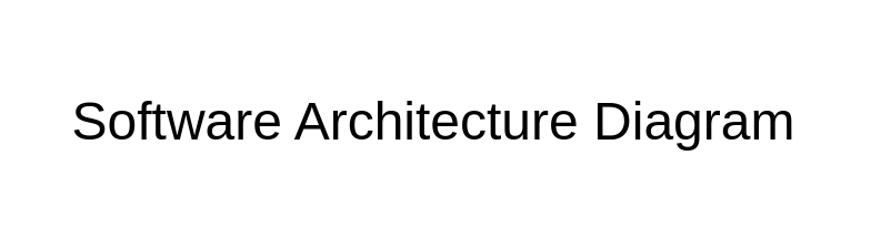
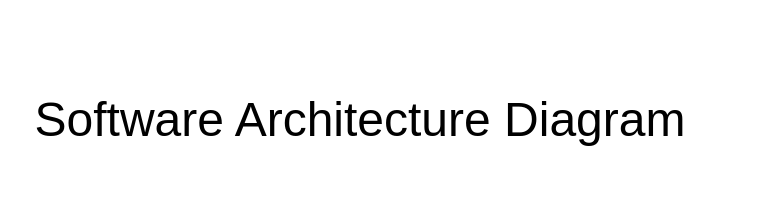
- <mxCell id="2" value="&lt;font style=&quot;font-size: 24px&quot;&gt;Software Architecture Diagram&lt;/font&gt;" style="text;html=1;strokeColor=none;fillColor=none;align=center;verticalAlign=middle;whiteSpace=wrap;rounded=0;" vertex="1" parent="1"><mxGeometry x="20" y="20" width="350" height="70" as="geometry" /></mxCell>
+ <mxCell id="2" value="&lt;font style=&quot;font-size: 24px&quot;&gt;Software Architecture Diagram&lt;/font&gt;" style="text;html=1;strokeColor=none;fillColor=none;align=center;verticalAlign=middle;whiteSpace=wrap;rounded=0;" vertex="1" parent="1"><mxGeometry x="5" y="25" width="350" height="70" as="geometry" /></mxCell>
